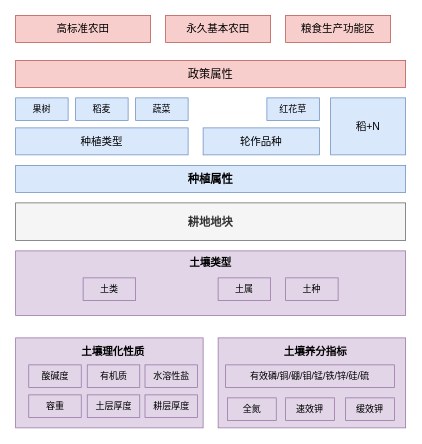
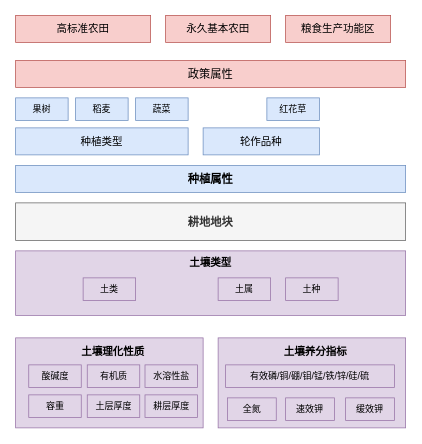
- <mxCell id="13" value="稻+N" style="rounded=0;whiteSpace=wrap;html=1;fontSize=14;fillColor=#dae8fc;strokeColor=#6c8ebf;" vertex="1" parent="1"><mxGeometry x="440" y="130" width="100" height="76" as="geometry" /></mxCell>
